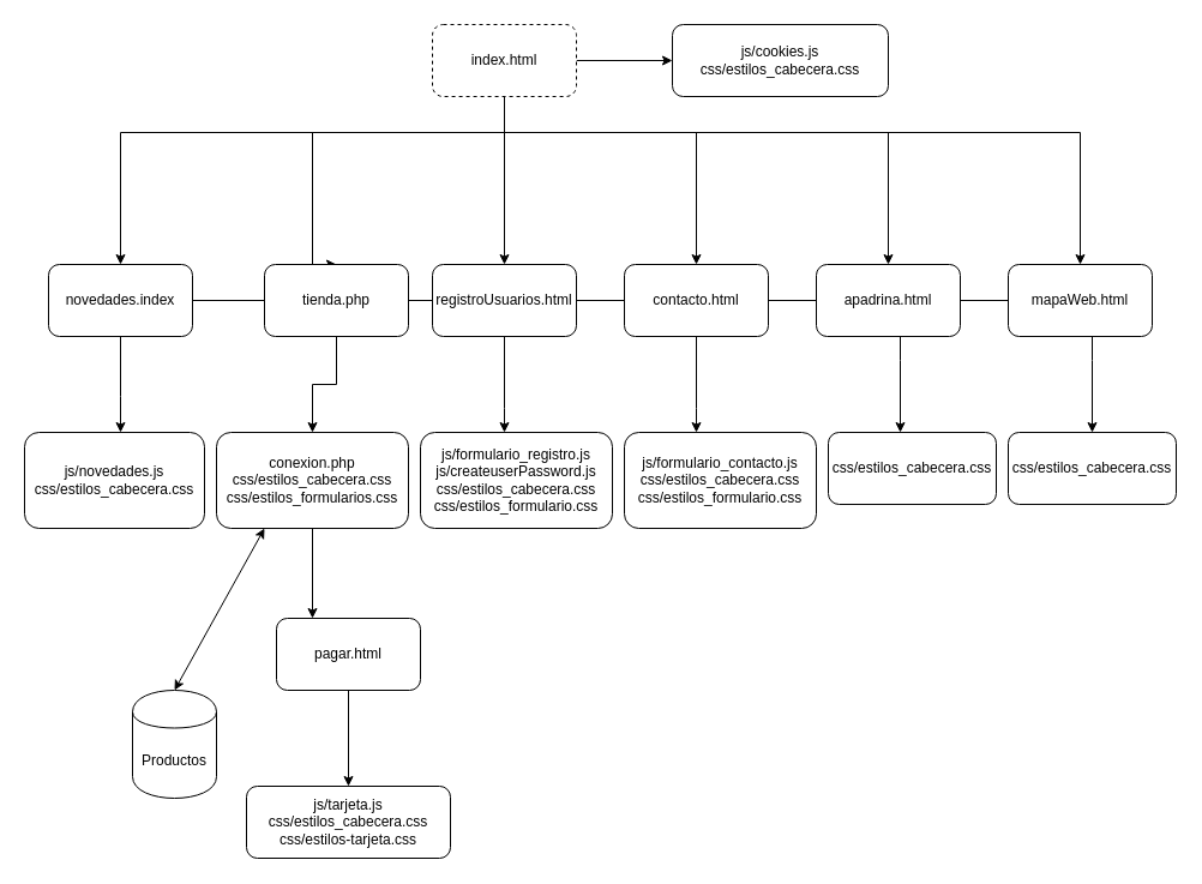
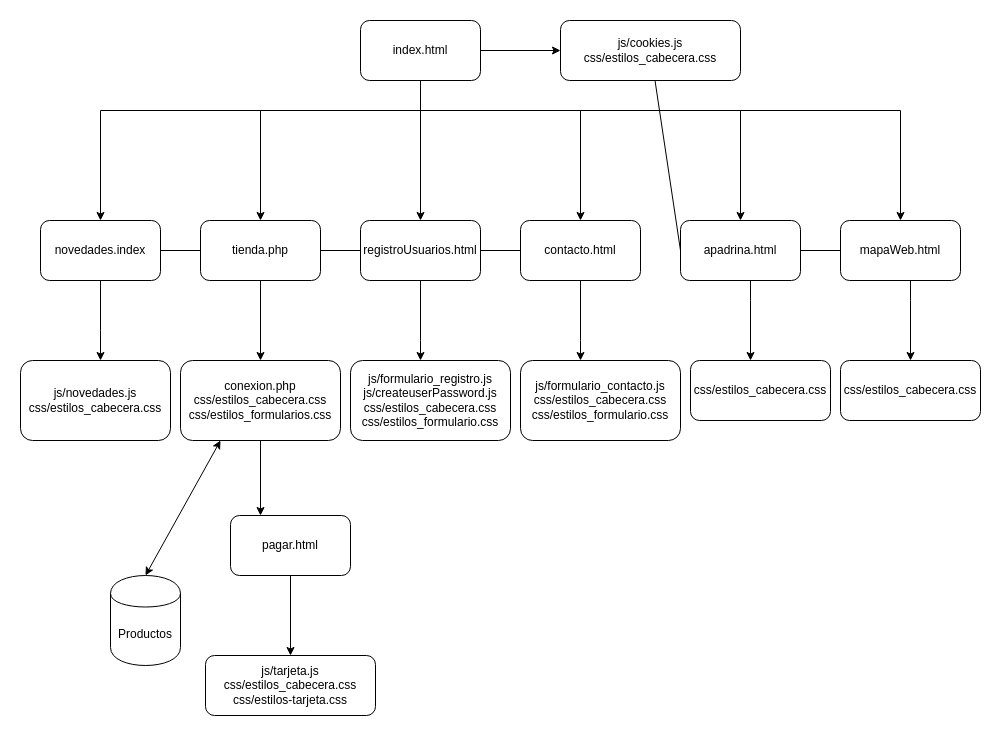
- <mxCell id="9" value="&lt;font style=&quot;vertical-align: inherit&quot;&gt;&lt;font style=&quot;vertical-align: inherit&quot;&gt;&lt;font style=&quot;vertical-align: inherit&quot;&gt;&lt;font style=&quot;vertical-align: inherit&quot;&gt;index.html&lt;/font&gt;&lt;/font&gt;&lt;/font&gt;&lt;/font&gt;" style="rounded=1;whiteSpace=wrap;html=1;dashed=1;" parent="1" vertex="1"><mxGeometry x="360" y="20" width="120" height="60" as="geometry" /></mxCell>
+ <mxCell id="9" value="&lt;font style=&quot;vertical-align: inherit&quot;&gt;&lt;font style=&quot;vertical-align: inherit&quot;&gt;&lt;font style=&quot;vertical-align: inherit&quot;&gt;&lt;font style=&quot;vertical-align: inherit&quot;&gt;index.html&lt;/font&gt;&lt;/font&gt;&lt;/font&gt;&lt;/font&gt;" style="rounded=1;whiteSpace=wrap;html=1;" parent="1" vertex="1"><mxGeometry x="360" y="20" width="120" height="60" as="geometry" /></mxCell>
- <mxCell id="14" value="tienda.php" style="rounded=1;whiteSpace=wrap;html=1;" parent="1" vertex="1"><mxGeometry x="220" y="220" width="120" height="60" as="geometry" /></mxCell>
+ <mxCell id="14" value="tienda.php" style="rounded=1;whiteSpace=wrap;html=1;" parent="1" vertex="1"><mxGeometry x="200" y="220" width="120" height="60" as="geometry" /></mxCell>
- <mxCell id="38" value="" style="endArrow=none;html=1;entryX=1;entryY=0.5;entryDx=0;entryDy=0;exitX=0;exitY=0.5;exitDx=0;exitDy=0;" edge="1" parent="1" source="20" target="18"><mxGeometry width="50" height="50" relative="1" as="geometry"><mxPoint x="450" y="330" as="sourcePoint" /><mxPoint x="500" y="280" as="targetPoint" /></mxGeometry></mxCell>
+ <mxCell id="38" value="" style="endArrow=none;html=1;exitX=0;exitY=0.5;exitDx=0;exitDy=0;" edge="1" parent="1" source="20" target="10"><mxGeometry width="50" height="50" relative="1" as="geometry"><mxPoint x="450" y="330" as="sourcePoint" /><mxPoint x="500" y="280" as="targetPoint" /></mxGeometry></mxCell>
